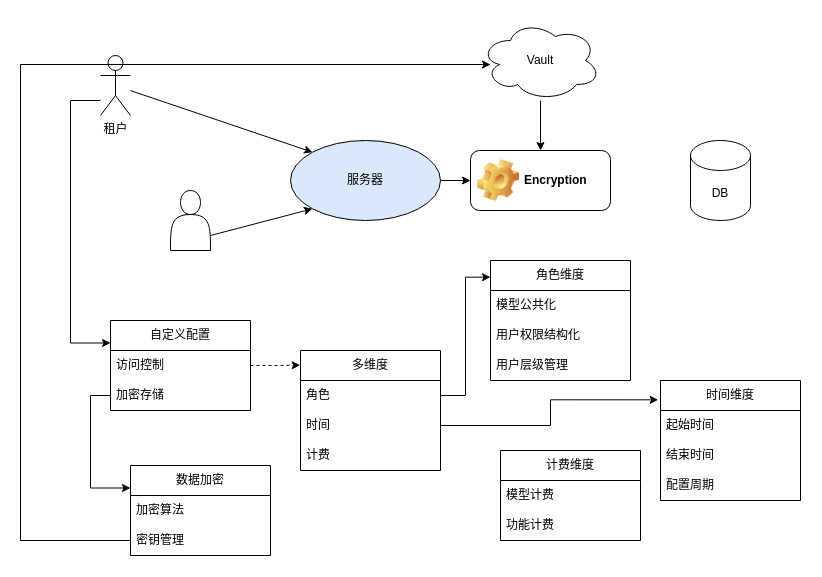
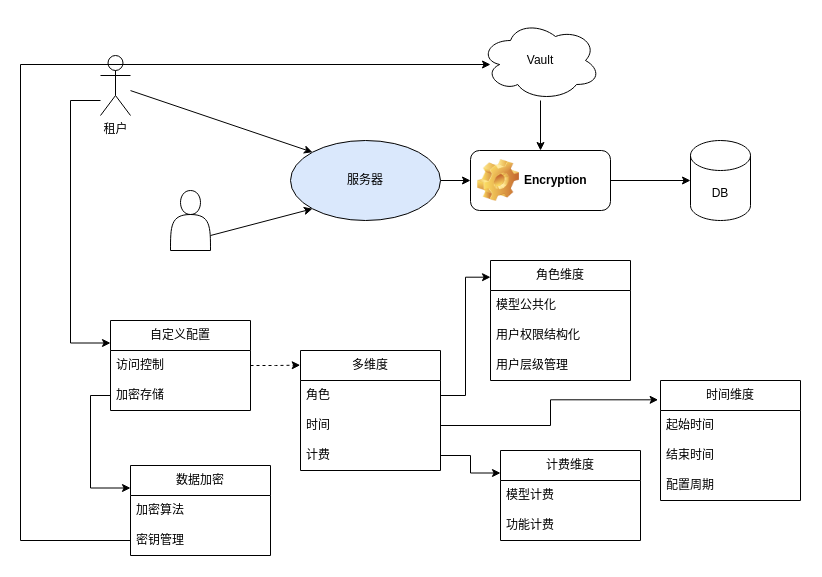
+ <mxCell id="12" style="edgeStyle=orthogonalEdgeStyle;rounded=0;orthogonalLoop=1;jettySize=auto;html=1;exitX=1;exitY=0.5;exitDx=0;exitDy=0;entryX=0;entryY=0.5;entryDx=0;entryDy=0;entryPerimeter=0;" edge="1" parent="1" source="8" target="4"><mxGeometry relative="1" as="geometry" /></mxCell>
+ <mxCell id="31" style="edgeStyle=orthogonalEdgeStyle;rounded=0;orthogonalLoop=1;jettySize=auto;html=1;exitX=1;exitY=0.5;exitDx=0;exitDy=0;entryX=0;entryY=0.25;entryDx=0;entryDy=0;" edge="1" parent="1" source="16" target="27"><mxGeometry relative="1" as="geometry" /></mxCell>
